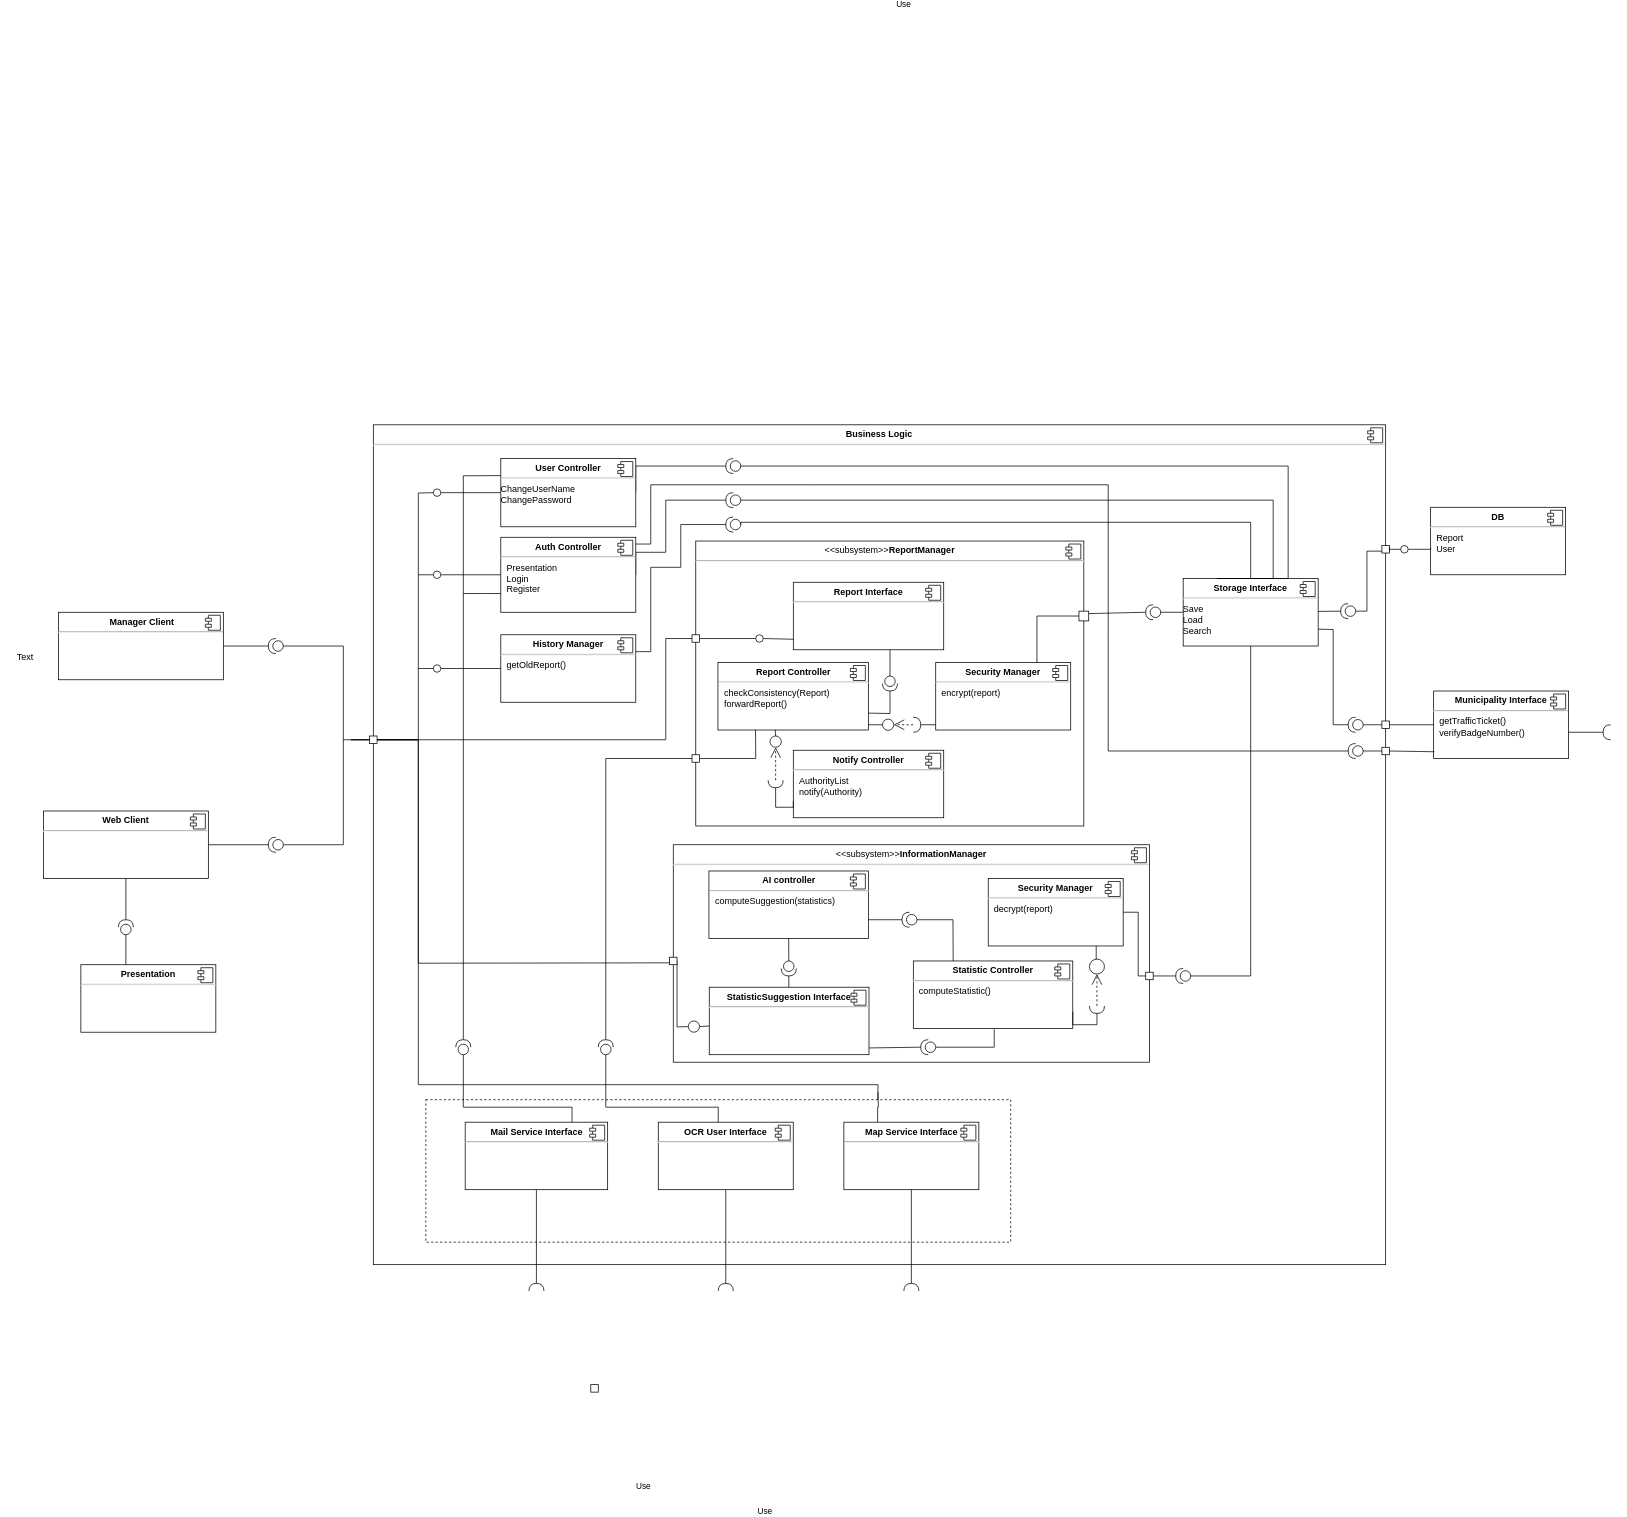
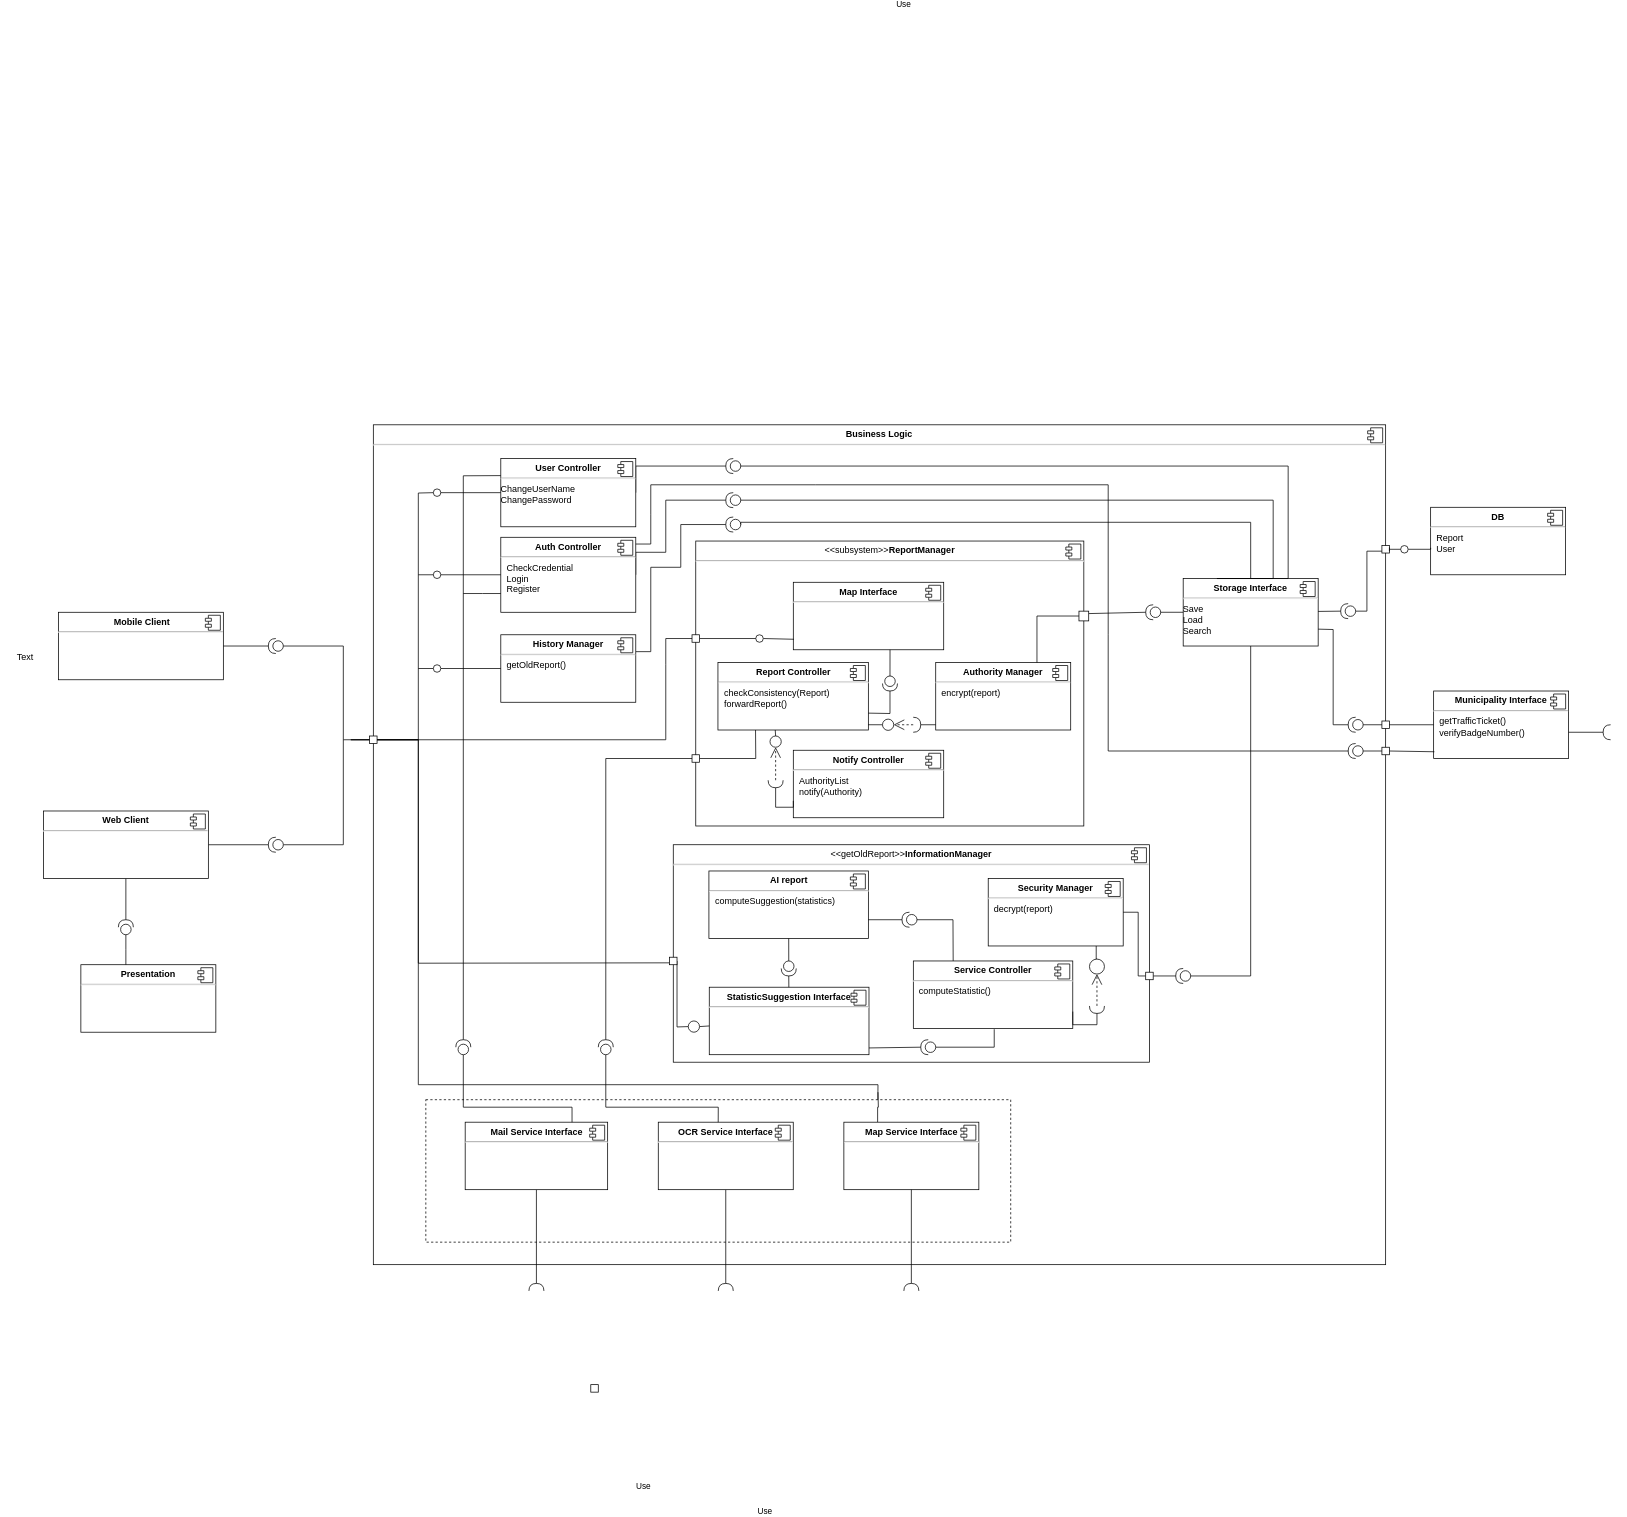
- <mxCell id="12" value="&lt;p style=&quot;margin: 0px ; margin-top: 6px ; text-align: center&quot;&gt;&lt;b&gt;Auth Controller&lt;br&gt;&lt;/b&gt;&lt;/p&gt;&lt;hr&gt;&lt;p style=&quot;margin: 0px ; margin-left: 8px&quot;&gt;Presentation&lt;/p&gt;&lt;p style=&quot;margin: 0px ; margin-left: 8px&quot;&gt;Login&lt;/p&gt;&lt;p style=&quot;margin: 0px ; margin-left: 8px&quot;&gt;Register&lt;br&gt;&lt;/p&gt;" style="align=left;overflow=fill;html=1;" parent="2" vertex="1"><mxGeometry x="170" y="150" width="180" height="100" as="geometry" /></mxCell>
+ <mxCell id="12" value="&lt;p style=&quot;margin: 0px ; margin-top: 6px ; text-align: center&quot;&gt;&lt;b&gt;Auth Controller&lt;br&gt;&lt;/b&gt;&lt;/p&gt;&lt;hr&gt;&lt;p style=&quot;margin: 0px ; margin-left: 8px&quot;&gt;CheckCredential&lt;/p&gt;&lt;p style=&quot;margin: 0px ; margin-left: 8px&quot;&gt;Login&lt;/p&gt;&lt;p style=&quot;margin: 0px ; margin-left: 8px&quot;&gt;Register&lt;br&gt;&lt;/p&gt;" style="align=left;overflow=fill;html=1;" parent="2" vertex="1"><mxGeometry x="170" y="150" width="180" height="100" as="geometry" /></mxCell>
- <mxCell id="35" value="&lt;p style=&quot;margin: 0px ; margin-top: 6px ; text-align: center&quot;&gt;&lt;b&gt;Report Interface&lt;br&gt;&lt;/b&gt;&lt;/p&gt;&lt;hr&gt;&lt;p style=&quot;margin: 0px ; margin-left: 8px&quot;&gt;&lt;br&gt;&lt;/p&gt;" style="align=left;overflow=fill;html=1;" parent="33" vertex="1"><mxGeometry x="130.071" y="55" width="200.571" height="90" as="geometry" /></mxCell>
+ <mxCell id="35" value="&lt;p style=&quot;margin: 0px ; margin-top: 6px ; text-align: center&quot;&gt;&lt;b&gt;Map Interface&lt;br&gt;&lt;/b&gt;&lt;/p&gt;&lt;hr&gt;&lt;p style=&quot;margin: 0px ; margin-left: 8px&quot;&gt;&lt;br&gt;&lt;/p&gt;" style="align=left;overflow=fill;html=1;" parent="33" vertex="1"><mxGeometry x="130.071" y="55" width="200.571" height="90" as="geometry" /></mxCell>
- <mxCell id="27" value="&lt;b&gt;&lt;/b&gt;&lt;p style=&quot;margin: 0px ; margin-top: 6px ; text-align: center&quot;&gt;&lt;b&gt;&amp;nbsp;Manager Client&lt;/b&gt;&lt;br&gt;&lt;/p&gt;&lt;hr&gt;" style="align=left;overflow=fill;html=1;" parent="1" vertex="1"><mxGeometry x="77" y="270" width="220" height="90" as="geometry" /></mxCell>
+ <mxCell id="27" value="&lt;b&gt;&lt;/b&gt;&lt;p style=&quot;margin: 0px ; margin-top: 6px ; text-align: center&quot;&gt;&lt;b&gt;&amp;nbsp;Mobile Client&lt;/b&gt;&lt;br&gt;&lt;/p&gt;&lt;hr&gt;" style="align=left;overflow=fill;html=1;" parent="1" vertex="1"><mxGeometry x="77" y="270" width="220" height="90" as="geometry" /></mxCell>
- <mxCell id="43" value="&lt;p style=&quot;margin: 0px ; margin-top: 6px ; text-align: center&quot;&gt;&lt;b&gt;Security Manager&lt;/b&gt;&lt;br&gt;&lt;/p&gt;&lt;hr&gt;&lt;p style=&quot;margin: 0px ; margin-left: 8px&quot;&gt;encrypt(report)&lt;/p&gt;" style="align=left;overflow=fill;html=1;" parent="33" vertex="1"><mxGeometry x="320" y="162" width="180" height="90" as="geometry" /></mxCell>
+ <mxCell id="43" value="&lt;p style=&quot;margin: 0px ; margin-top: 6px ; text-align: center&quot;&gt;&lt;b&gt;Authority Manager&lt;/b&gt;&lt;br&gt;&lt;/p&gt;&lt;hr&gt;&lt;p style=&quot;margin: 0px ; margin-left: 8px&quot;&gt;encrypt(report)&lt;/p&gt;" style="align=left;overflow=fill;html=1;" parent="33" vertex="1"><mxGeometry x="320" y="162" width="180" height="90" as="geometry" /></mxCell>
- <mxCell id="73" value="&lt;p style=&quot;margin: 0px ; margin-top: 6px ; text-align: center&quot;&gt;&amp;lt;&amp;lt;subsystem&amp;gt;&amp;gt;&lt;b&gt;InformationManager&lt;/b&gt;&lt;br&gt;&lt;/p&gt;&lt;hr&gt;" style="align=left;overflow=fill;html=1;" parent="1" vertex="1"><mxGeometry x="897" y="580" width="635" height="290" as="geometry" /></mxCell>
+ <mxCell id="73" value="&lt;p style=&quot;margin: 0px ; margin-top: 6px ; text-align: center&quot;&gt;&amp;lt;&amp;lt;getOldReport&amp;gt;&amp;gt;&lt;b&gt;InformationManager&lt;/b&gt;&lt;br&gt;&lt;/p&gt;&lt;hr&gt;" style="align=left;overflow=fill;html=1;" parent="1" vertex="1"><mxGeometry x="897" y="580" width="635" height="290" as="geometry" /></mxCell>
- <mxCell id="75" value="&lt;p style=&quot;margin: 0px ; margin-top: 6px ; text-align: center&quot;&gt;&lt;b&gt;AI controller&lt;/b&gt;&lt;br&gt;&lt;/p&gt;&lt;hr&gt;&lt;p style=&quot;margin: 0px ; margin-left: 8px&quot;&gt;computeSuggestion(statistics)&lt;br&gt;&lt;/p&gt;" style="align=left;overflow=fill;html=1;" parent="73" vertex="1"><mxGeometry x="47.533" y="35" width="212.627" height="90" as="geometry" /></mxCell>
+ <mxCell id="75" value="&lt;p style=&quot;margin: 0px ; margin-top: 6px ; text-align: center&quot;&gt;&lt;b&gt;AI report&lt;/b&gt;&lt;br&gt;&lt;/p&gt;&lt;hr&gt;&lt;p style=&quot;margin: 0px ; margin-left: 8px&quot;&gt;computeSuggestion(statistics)&lt;br&gt;&lt;/p&gt;" style="align=left;overflow=fill;html=1;" parent="73" vertex="1"><mxGeometry x="47.533" y="35" width="212.627" height="90" as="geometry" /></mxCell>
- <mxCell id="79" value="&lt;p style=&quot;margin: 0px ; margin-top: 6px ; text-align: center&quot;&gt;&lt;b&gt;Statistic Controller&lt;/b&gt;&lt;br&gt;&lt;/p&gt;&lt;hr&gt;&lt;p style=&quot;margin: 0px ; margin-left: 8px&quot;&gt;computeStatistic()&lt;/p&gt;" style="align=left;overflow=fill;html=1;" parent="73" vertex="1"><mxGeometry x="320.127" y="155" width="212.627" height="90" as="geometry" /></mxCell>
+ <mxCell id="79" value="&lt;p style=&quot;margin: 0px ; margin-top: 6px ; text-align: center&quot;&gt;&lt;b&gt;Service Controller&lt;/b&gt;&lt;br&gt;&lt;/p&gt;&lt;hr&gt;&lt;p style=&quot;margin: 0px ; margin-left: 8px&quot;&gt;computeStatistic()&lt;/p&gt;" style="align=left;overflow=fill;html=1;" parent="73" vertex="1"><mxGeometry x="320.127" y="155" width="212.627" height="90" as="geometry" /></mxCell>
- <mxCell id="65" value="&lt;p style=&quot;margin: 0px ; margin-top: 6px ; text-align: center&quot;&gt;&lt;b&gt;OCR User Interface&lt;/b&gt;&lt;br&gt;&lt;/p&gt;&lt;hr&gt;" style="align=left;overflow=fill;html=1;" parent="1" vertex="1"><mxGeometry x="877" y="950" width="180" height="90" as="geometry" /></mxCell>
+ <mxCell id="65" value="&lt;p style=&quot;margin: 0px ; margin-top: 6px ; text-align: center&quot;&gt;&lt;b&gt;OCR Service Interface&lt;/b&gt;&lt;br&gt;&lt;/p&gt;&lt;hr&gt;" style="align=left;overflow=fill;html=1;" parent="1" vertex="1"><mxGeometry x="877" y="950" width="180" height="90" as="geometry" /></mxCell>
